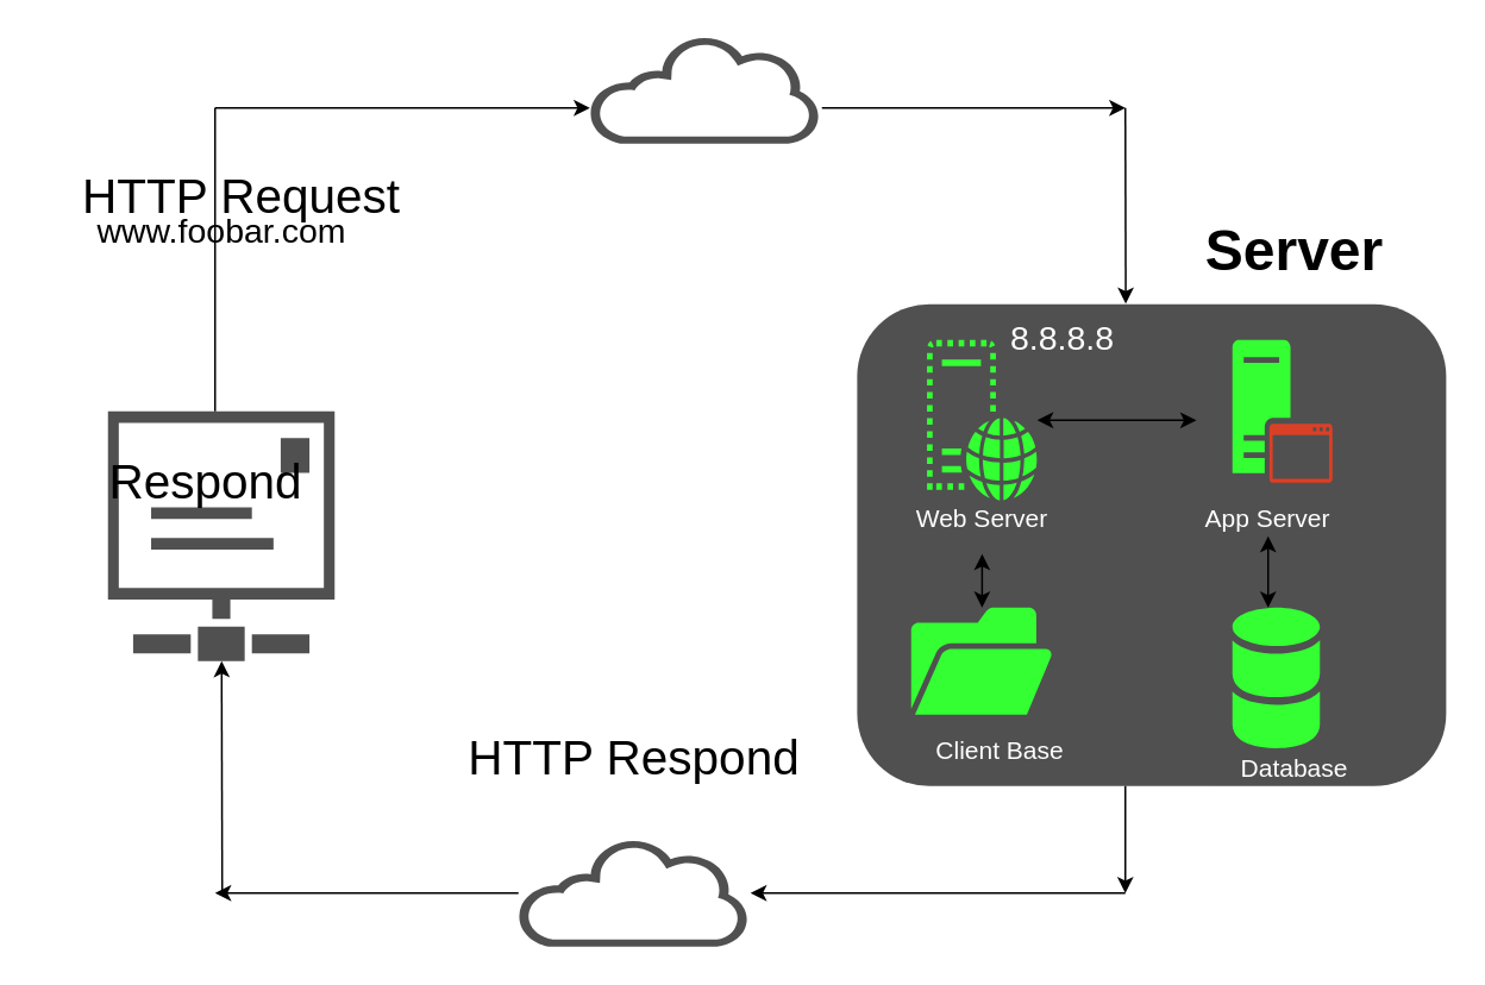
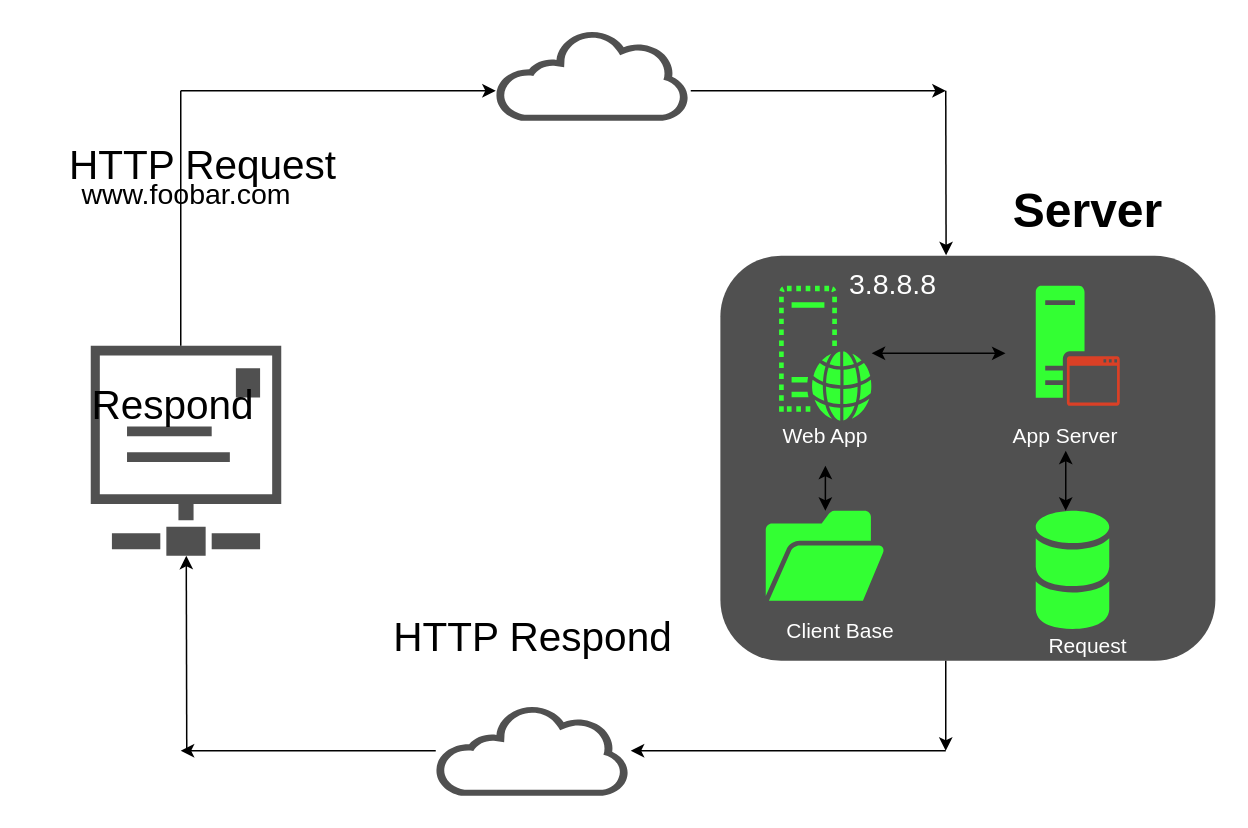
- <mxCell id="25" value="&lt;font style=&quot;font-size: 19px;&quot;&gt;8.8.8.8&lt;/font&gt;" style="text;strokeColor=none;align=center;fillColor=none;html=1;verticalAlign=middle;whiteSpace=wrap;rounded=0;fontColor=#FFFFFF;" parent="1" vertex="1"><mxGeometry x="500" y="160" width="190" height="60" as="geometry" /></mxCell>
+ <mxCell id="25" value="&lt;font style=&quot;font-size: 19px;&quot;&gt;3.8.8.8&lt;/font&gt;" style="text;strokeColor=none;align=center;fillColor=none;html=1;verticalAlign=middle;whiteSpace=wrap;rounded=0;fontColor=#FFFFFF;" parent="1" vertex="1"><mxGeometry x="500" y="160" width="190" height="60" as="geometry" /></mxCell>
- <mxCell id="19" value="&lt;font style=&quot;font-size: 14px;&quot;&gt;Web Server&lt;/font&gt;" style="text;strokeColor=none;align=center;fillColor=none;html=1;verticalAlign=middle;whiteSpace=wrap;rounded=0;fontColor=#FFFFFF;" parent="1" vertex="1"><mxGeometry x="479.75" y="270" width="140" height="40" as="geometry" /></mxCell>
+ <mxCell id="19" value="&lt;font style=&quot;font-size: 14px;&quot;&gt;Web App&lt;/font&gt;" style="text;strokeColor=none;align=center;fillColor=none;html=1;verticalAlign=middle;whiteSpace=wrap;rounded=0;fontColor=#FFFFFF;" parent="1" vertex="1"><mxGeometry x="479.75" y="270" width="140" height="40" as="geometry" /></mxCell>
- <mxCell id="22" value="&lt;font style=&quot;font-size: 14px;&quot;&gt;Database&lt;/font&gt;" style="text;strokeColor=none;align=center;fillColor=none;html=1;verticalAlign=middle;whiteSpace=wrap;rounded=0;fontColor=#FFFFFF;" parent="1" vertex="1"><mxGeometry x="655" y="410" width="140" height="40" as="geometry" /></mxCell>
+ <mxCell id="22" value="&lt;font style=&quot;font-size: 14px;&quot;&gt;Request&lt;/font&gt;" style="text;strokeColor=none;align=center;fillColor=none;html=1;verticalAlign=middle;whiteSpace=wrap;rounded=0;fontColor=#FFFFFF;" parent="1" vertex="1"><mxGeometry x="655" y="410" width="140" height="40" as="geometry" /></mxCell>
